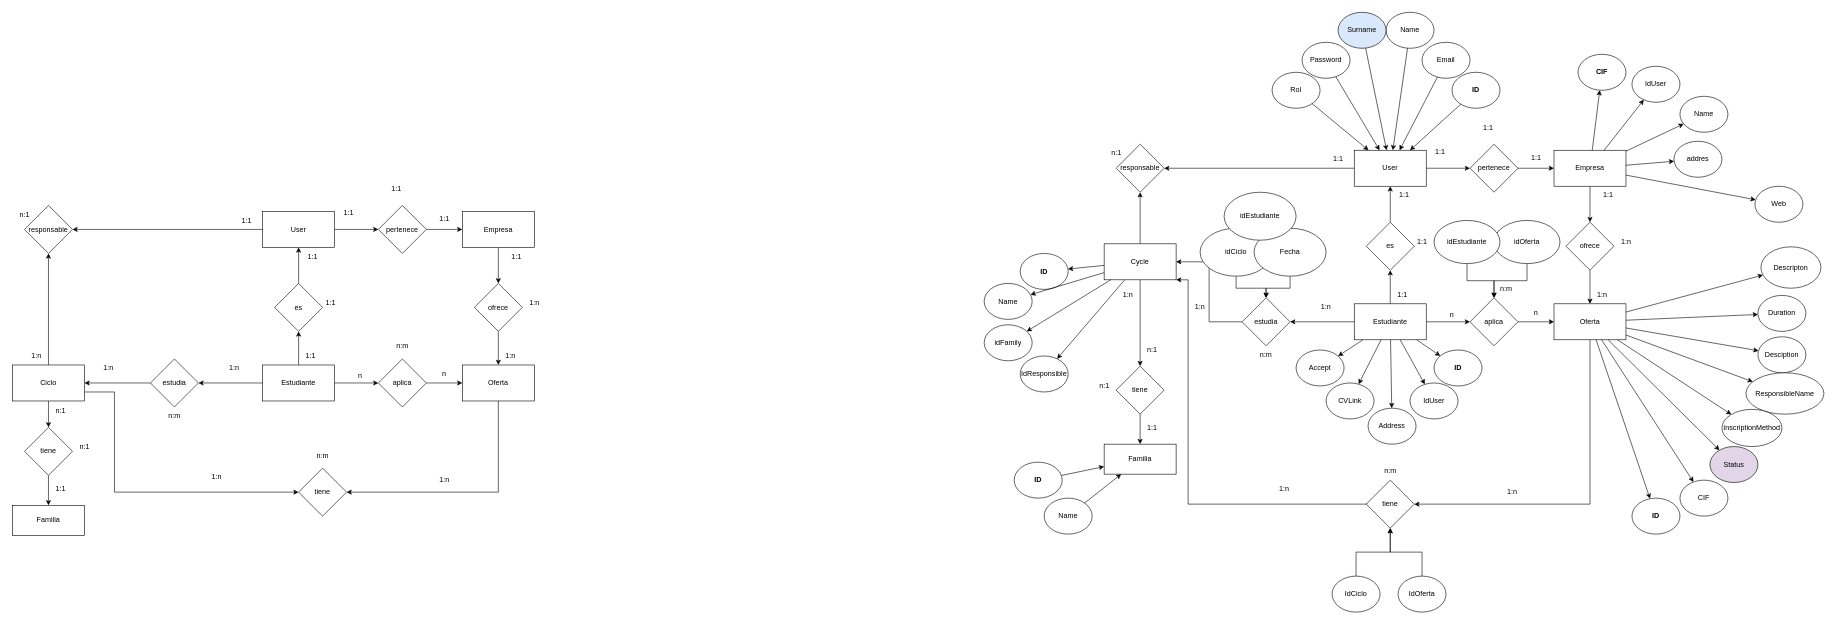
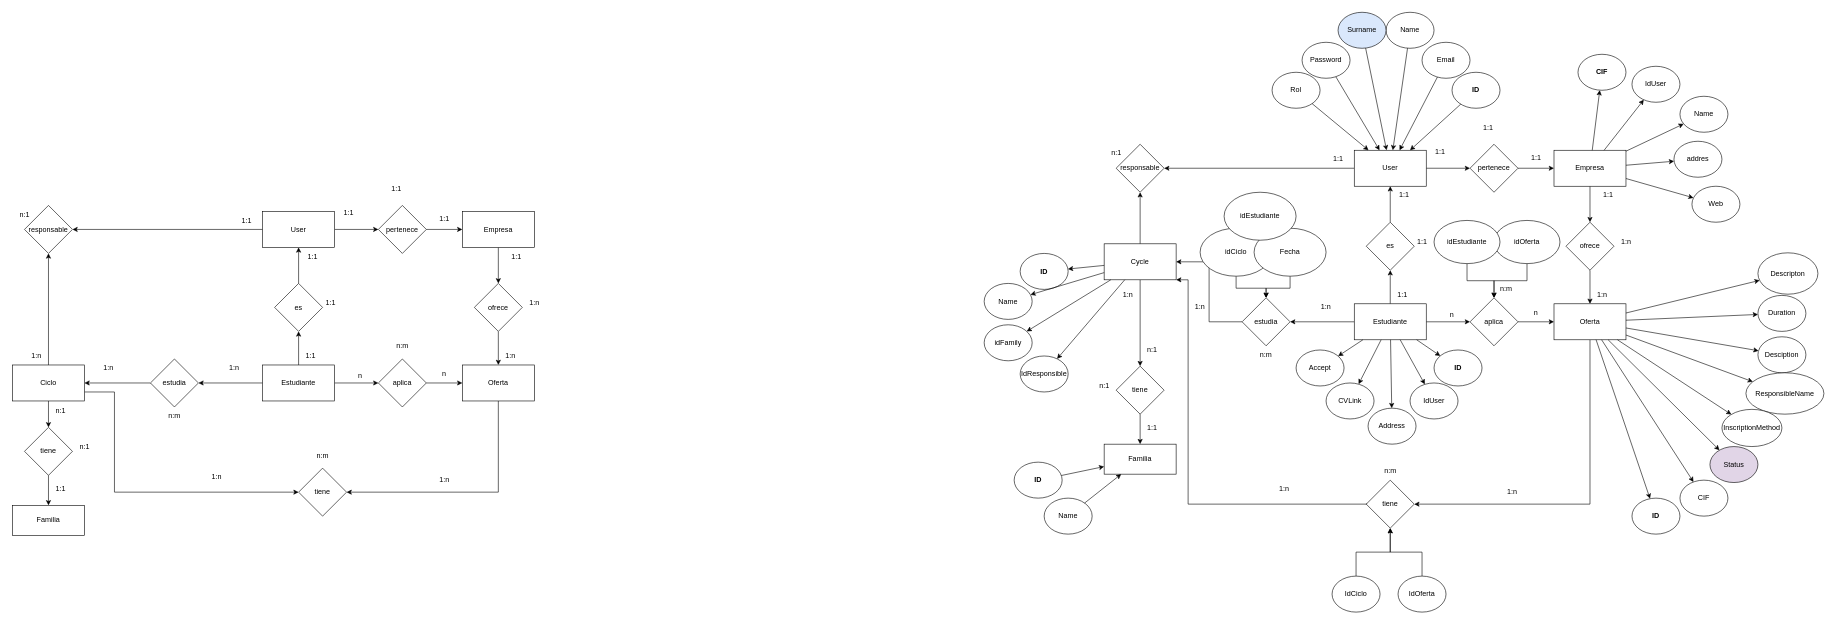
- <mxCell id="126" value="Web" style="ellipse;whiteSpace=wrap;html=1;" vertex="1" parent="1"><mxGeometry x="2925" y="310" width="80" height="60" as="geometry" /></mxCell>
+ <mxCell id="126" value="Web" style="ellipse;whiteSpace=wrap;html=1;" vertex="1" parent="1"><mxGeometry x="2820" y="310" width="80" height="60" as="geometry" /></mxCell>
- <mxCell id="132" value="Descripton" style="ellipse;whiteSpace=wrap;html=1;" vertex="1" parent="1"><mxGeometry x="2935" y="411" width="100" height="69" as="geometry" /></mxCell>
+ <mxCell id="132" value="Descripton" style="ellipse;whiteSpace=wrap;html=1;" vertex="1" parent="1"><mxGeometry x="2930" y="421" width="100" height="69" as="geometry" /></mxCell>
